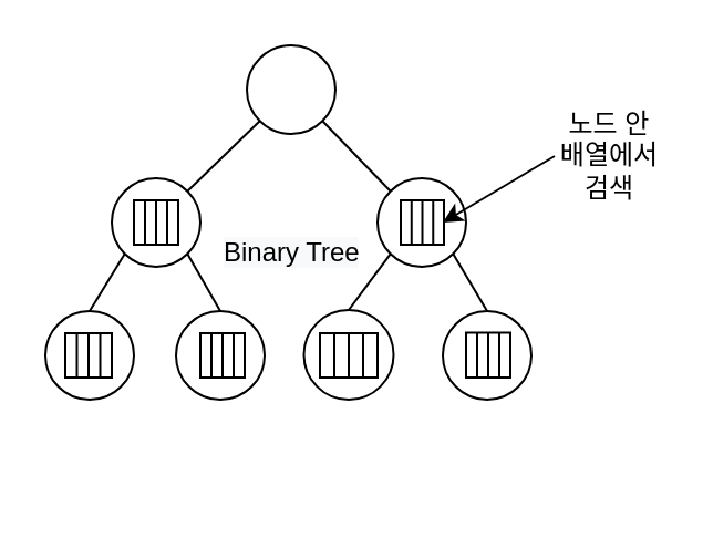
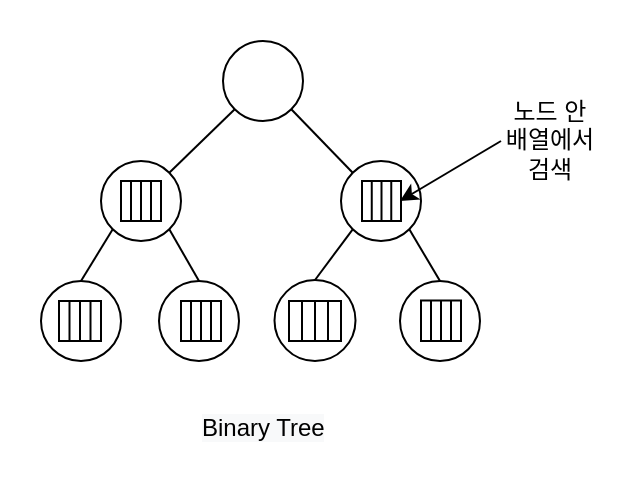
- <mxCell id="41" value="&lt;span style=&quot;color: rgb(0, 0, 0); font-family: helvetica; font-size: 12px; font-style: normal; font-weight: 400; letter-spacing: normal; text-align: center; text-indent: 0px; text-transform: none; word-spacing: 0px; background-color: rgb(248, 249, 250); display: inline; float: none;&quot;&gt;Binary Tree&lt;/span&gt;" style="text;whiteSpace=wrap;html=1;" vertex="1" parent="1"><mxGeometry x="99" y="100" width="64" height="30" as="geometry" /></mxCell>
+ <mxCell id="41" value="&lt;span style=&quot;color: rgb(0, 0, 0); font-family: helvetica; font-size: 12px; font-style: normal; font-weight: 400; letter-spacing: normal; text-align: center; text-indent: 0px; text-transform: none; word-spacing: 0px; background-color: rgb(248, 249, 250); display: inline; float: none;&quot;&gt;Binary Tree&lt;/span&gt;" style="text;whiteSpace=wrap;html=1;" vertex="1" parent="1"><mxGeometry x="99" y="200" width="64" height="30" as="geometry" /></mxCell>
